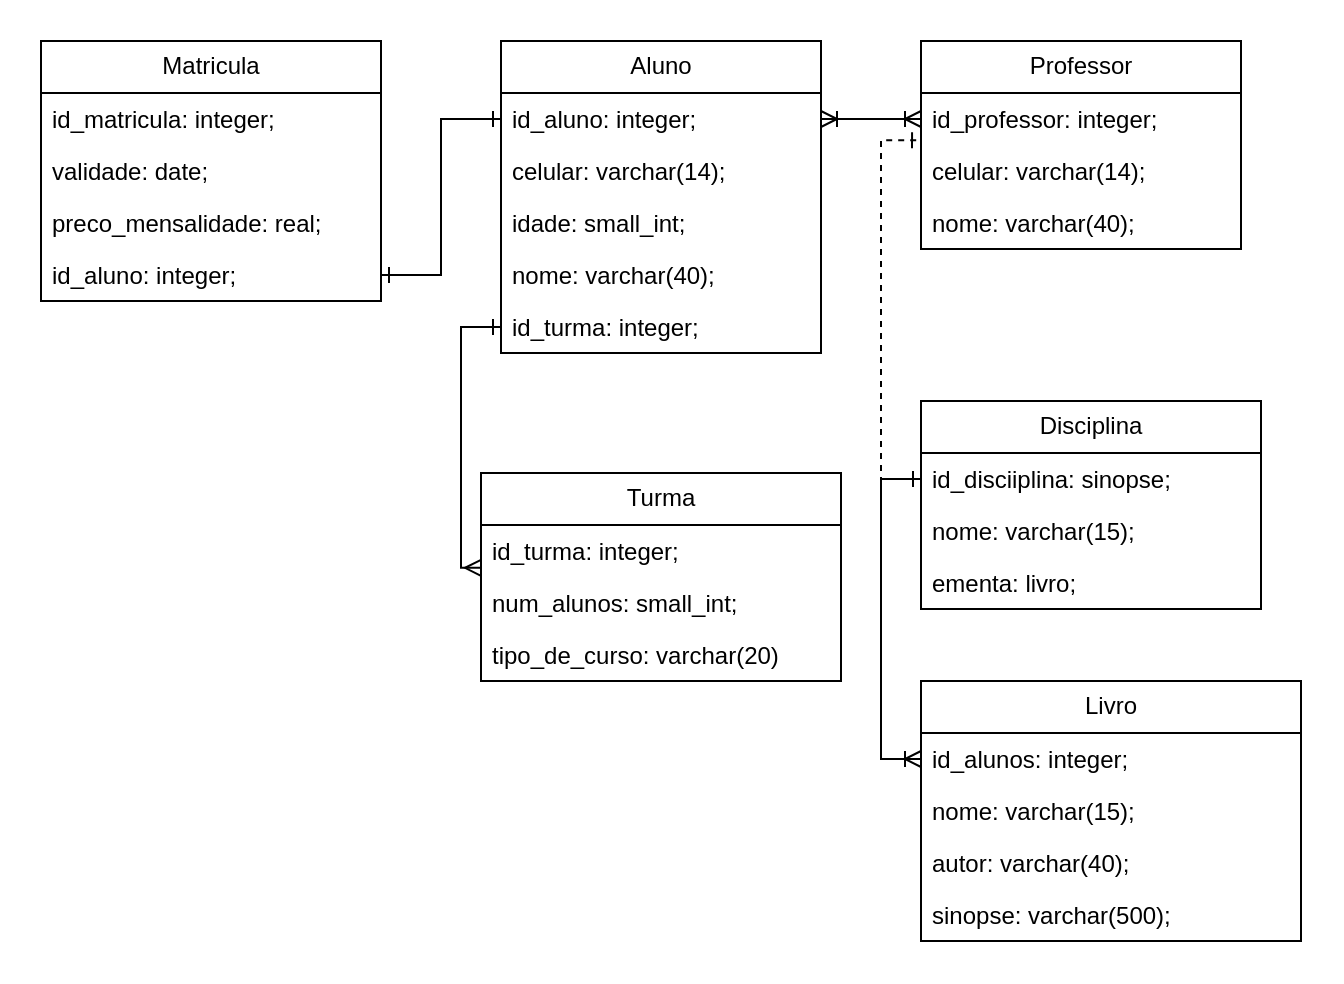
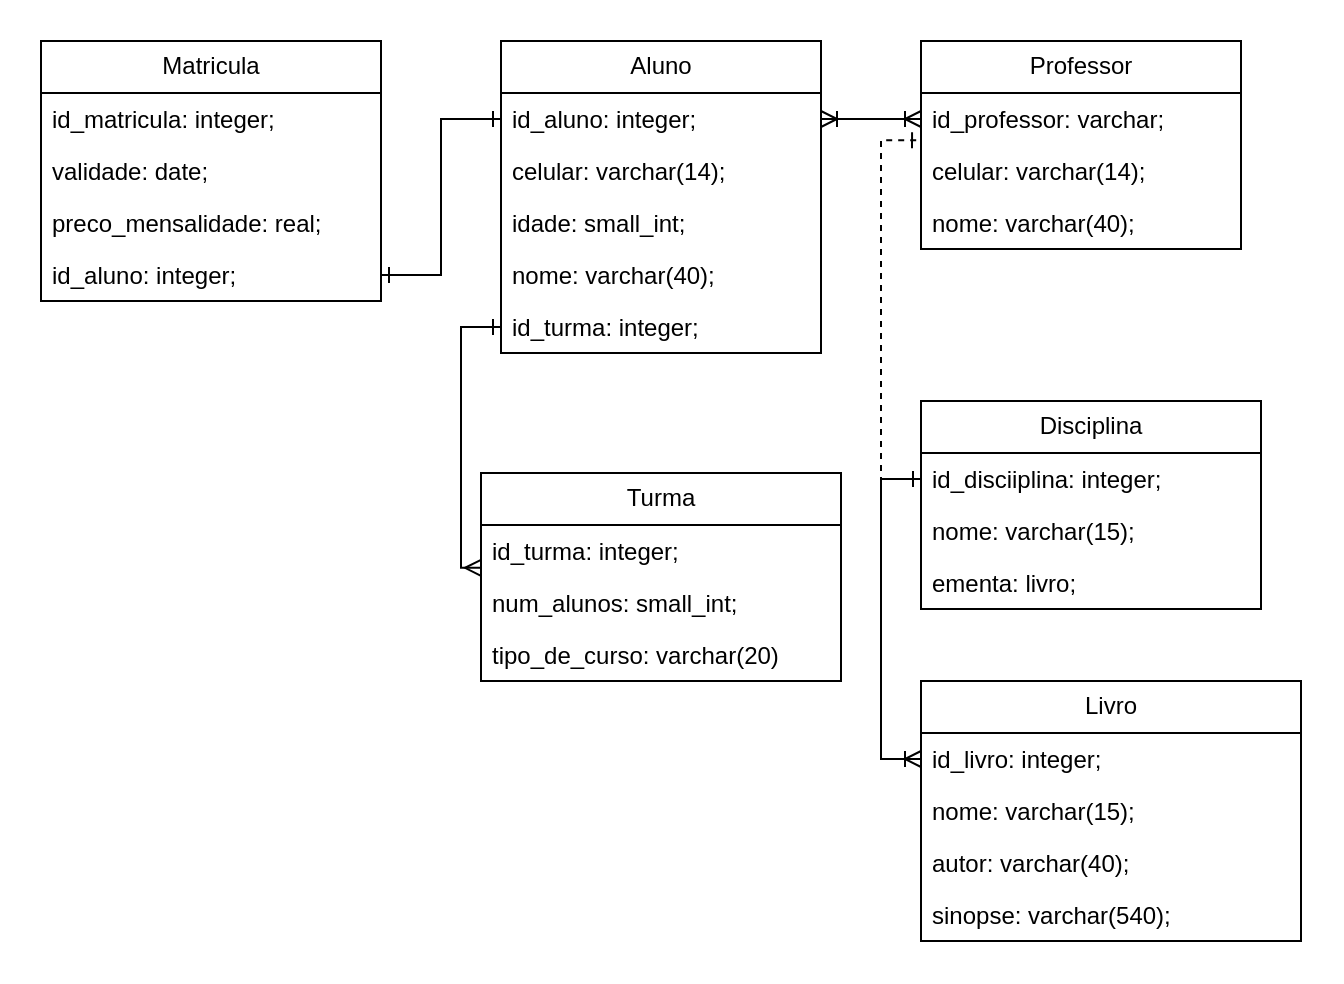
- <mxCell id="18" value="id_professor: integer;" style="text;strokeColor=none;fillColor=none;align=left;verticalAlign=top;spacingLeft=4;spacingRight=4;overflow=hidden;rotatable=0;points=[[0,0.5],[1,0.5]];portConstraint=eastwest;whiteSpace=wrap;html=1;" vertex="1" parent="17"><mxGeometry y="26" width="160" height="26" as="geometry" /></mxCell>
+ <mxCell id="18" value="id_professor: varchar;" style="text;strokeColor=none;fillColor=none;align=left;verticalAlign=top;spacingLeft=4;spacingRight=4;overflow=hidden;rotatable=0;points=[[0,0.5],[1,0.5]];portConstraint=eastwest;whiteSpace=wrap;html=1;" vertex="1" parent="17"><mxGeometry y="26" width="160" height="26" as="geometry" /></mxCell>
- <mxCell id="22" value="id_disciiplina: sinopse;" style="text;strokeColor=none;fillColor=none;align=left;verticalAlign=top;spacingLeft=4;spacingRight=4;overflow=hidden;rotatable=0;points=[[0,0.5],[1,0.5]];portConstraint=eastwest;whiteSpace=wrap;html=1;" vertex="1" parent="21"><mxGeometry y="26" width="170" height="26" as="geometry" /></mxCell>
+ <mxCell id="22" value="id_disciiplina: integer;" style="text;strokeColor=none;fillColor=none;align=left;verticalAlign=top;spacingLeft=4;spacingRight=4;overflow=hidden;rotatable=0;points=[[0,0.5],[1,0.5]];portConstraint=eastwest;whiteSpace=wrap;html=1;" vertex="1" parent="21"><mxGeometry y="26" width="170" height="26" as="geometry" /></mxCell>
- <mxCell id="26" value="id_alunos: integer;" style="text;strokeColor=none;fillColor=none;align=left;verticalAlign=top;spacingLeft=4;spacingRight=4;overflow=hidden;rotatable=0;points=[[0,0.5],[1,0.5]];portConstraint=eastwest;whiteSpace=wrap;html=1;" vertex="1" parent="25"><mxGeometry y="26" width="190" height="26" as="geometry" /></mxCell>
+ <mxCell id="26" value="id_livro: integer;" style="text;strokeColor=none;fillColor=none;align=left;verticalAlign=top;spacingLeft=4;spacingRight=4;overflow=hidden;rotatable=0;points=[[0,0.5],[1,0.5]];portConstraint=eastwest;whiteSpace=wrap;html=1;" vertex="1" parent="25"><mxGeometry y="26" width="190" height="26" as="geometry" /></mxCell>
- <mxCell id="29" value="sinopse: varchar(500);" style="text;strokeColor=none;fillColor=none;align=left;verticalAlign=top;spacingLeft=4;spacingRight=4;overflow=hidden;rotatable=0;points=[[0,0.5],[1,0.5]];portConstraint=eastwest;whiteSpace=wrap;html=1;" vertex="1" parent="25"><mxGeometry y="104" width="190" height="26" as="geometry" /></mxCell>
+ <mxCell id="29" value="sinopse: varchar(540);" style="text;strokeColor=none;fillColor=none;align=left;verticalAlign=top;spacingLeft=4;spacingRight=4;overflow=hidden;rotatable=0;points=[[0,0.5],[1,0.5]];portConstraint=eastwest;whiteSpace=wrap;html=1;" vertex="1" parent="25"><mxGeometry y="104" width="190" height="26" as="geometry" /></mxCell>
